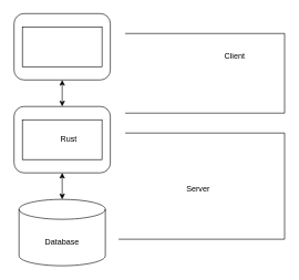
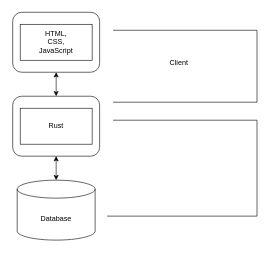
+ <mxCell id="11" value="HTML, CSS, JavaScript" style="text;html=1;strokeColor=none;fillColor=none;align=center;verticalAlign=middle;whiteSpace=wrap;rounded=0;" vertex="1" parent="1"><mxGeometry x="63" y="55" width="60" height="30" as="geometry" /></mxCell>
- <mxCell id="16" value="Client" style="text;html=1;strokeColor=none;fillColor=none;align=center;verticalAlign=middle;whiteSpace=wrap;rounded=0;" vertex="1" parent="1"><mxGeometry x="323" y="70" width="60" height="30" as="geometry" /></mxCell>
+ <mxCell id="16" value="Client" style="text;html=1;strokeColor=none;fillColor=none;align=center;verticalAlign=middle;whiteSpace=wrap;rounded=0;" vertex="1" parent="1"><mxGeometry x="268" y="90" width="60" height="30" as="geometry" /></mxCell>
- <mxCell id="7" value="Rust" style="text;html=1;strokeColor=none;fillColor=none;align=center;verticalAlign=middle;whiteSpace=wrap;rounded=0;" vertex="1" parent="1"><mxGeometry x="73" y="195" width="60" height="30" as="geometry" /></mxCell>
+ <mxCell id="7" value="Rust" style="text;html=1;strokeColor=none;fillColor=none;align=center;verticalAlign=middle;whiteSpace=wrap;rounded=0;" vertex="1" parent="1"><mxGeometry x="63" y="195" width="60" height="30" as="geometry" /></mxCell>
- <mxCell id="17" value="Server" style="text;html=1;strokeColor=none;fillColor=none;align=center;verticalAlign=middle;whiteSpace=wrap;rounded=0;" vertex="1" parent="1"><mxGeometry x="268" y="270" width="60" height="30" as="geometry" /></mxCell>
